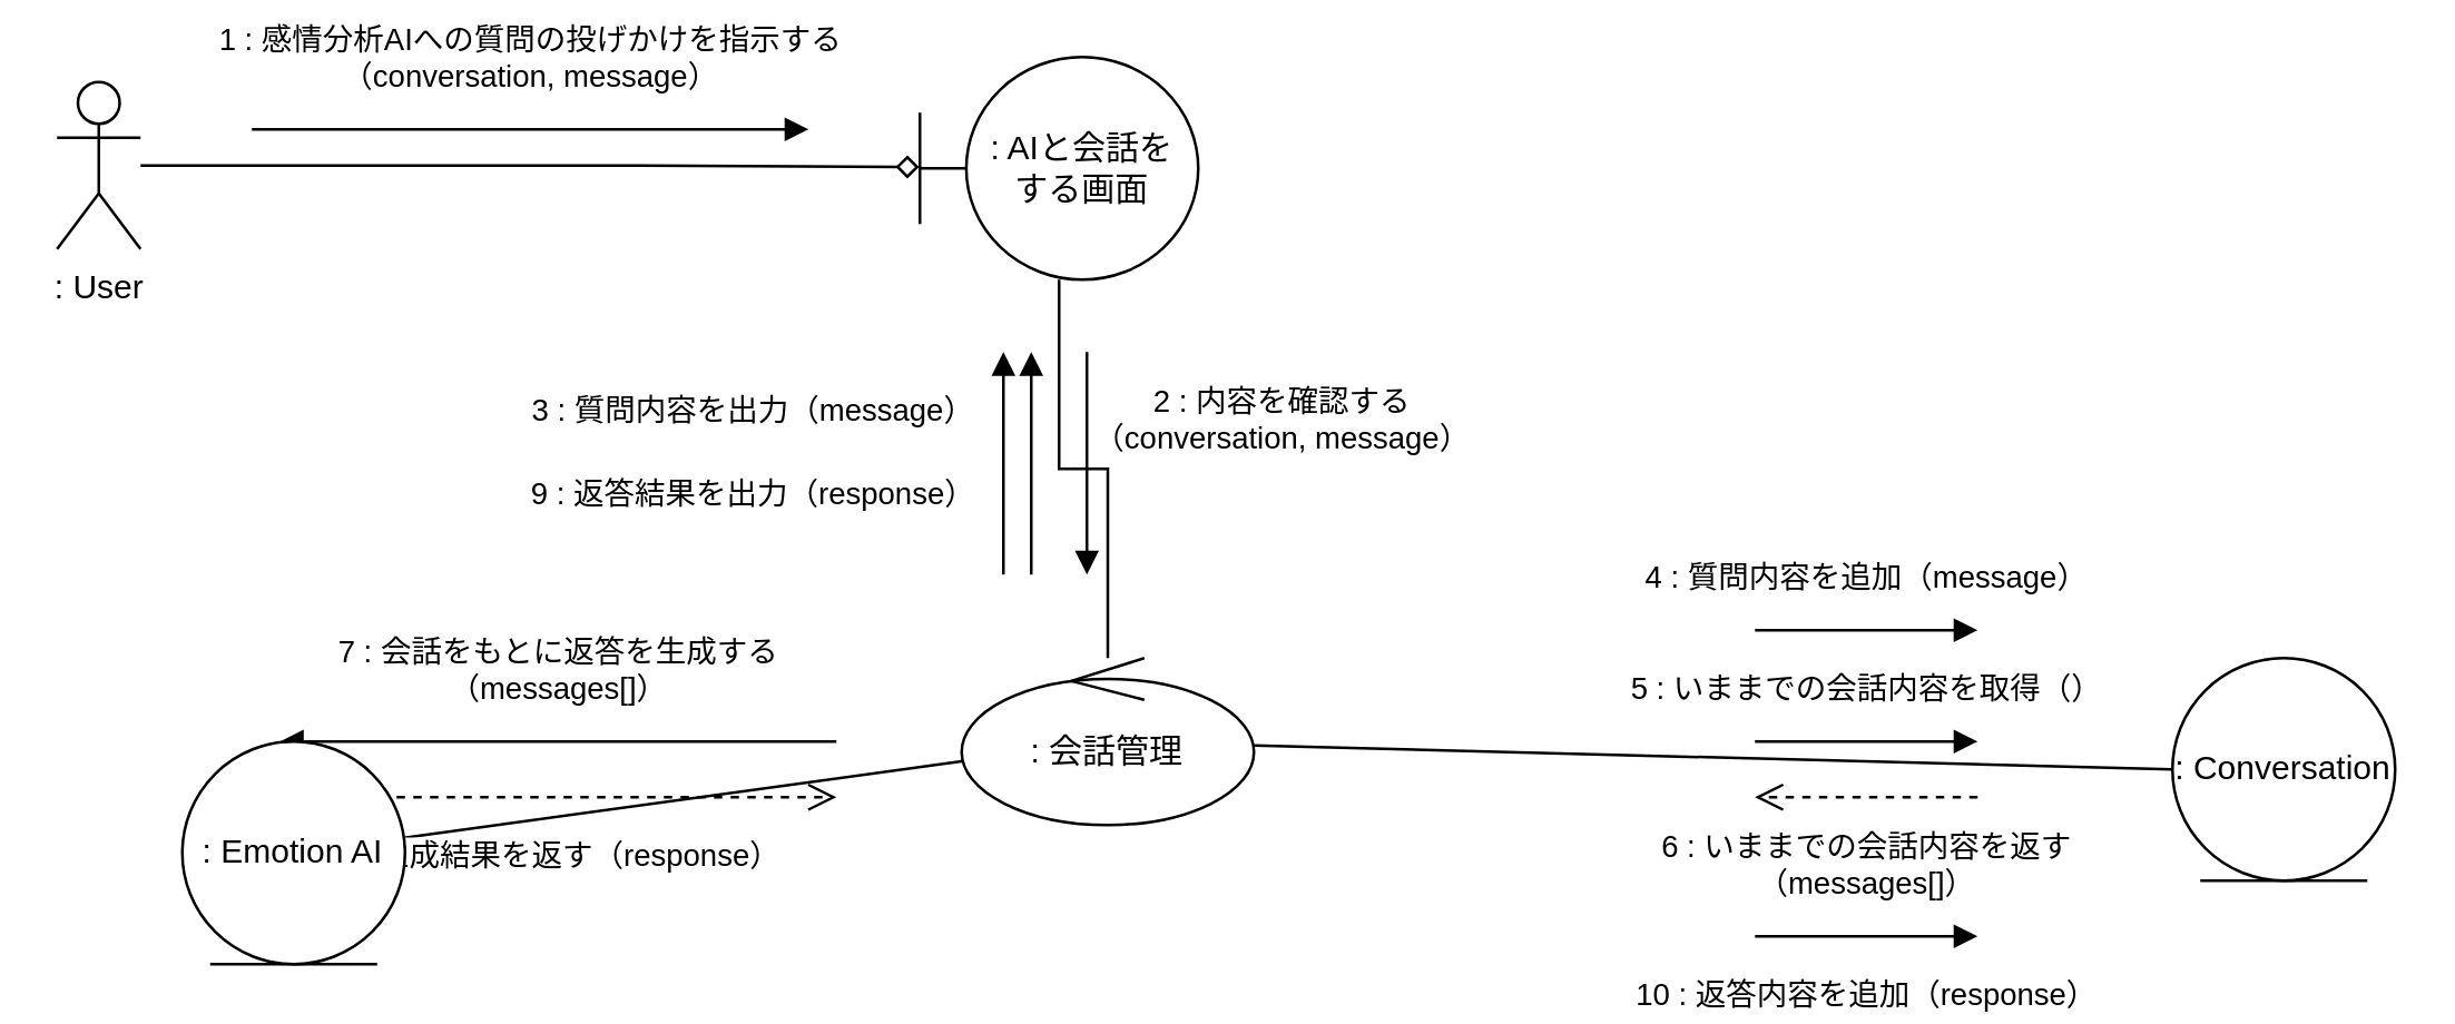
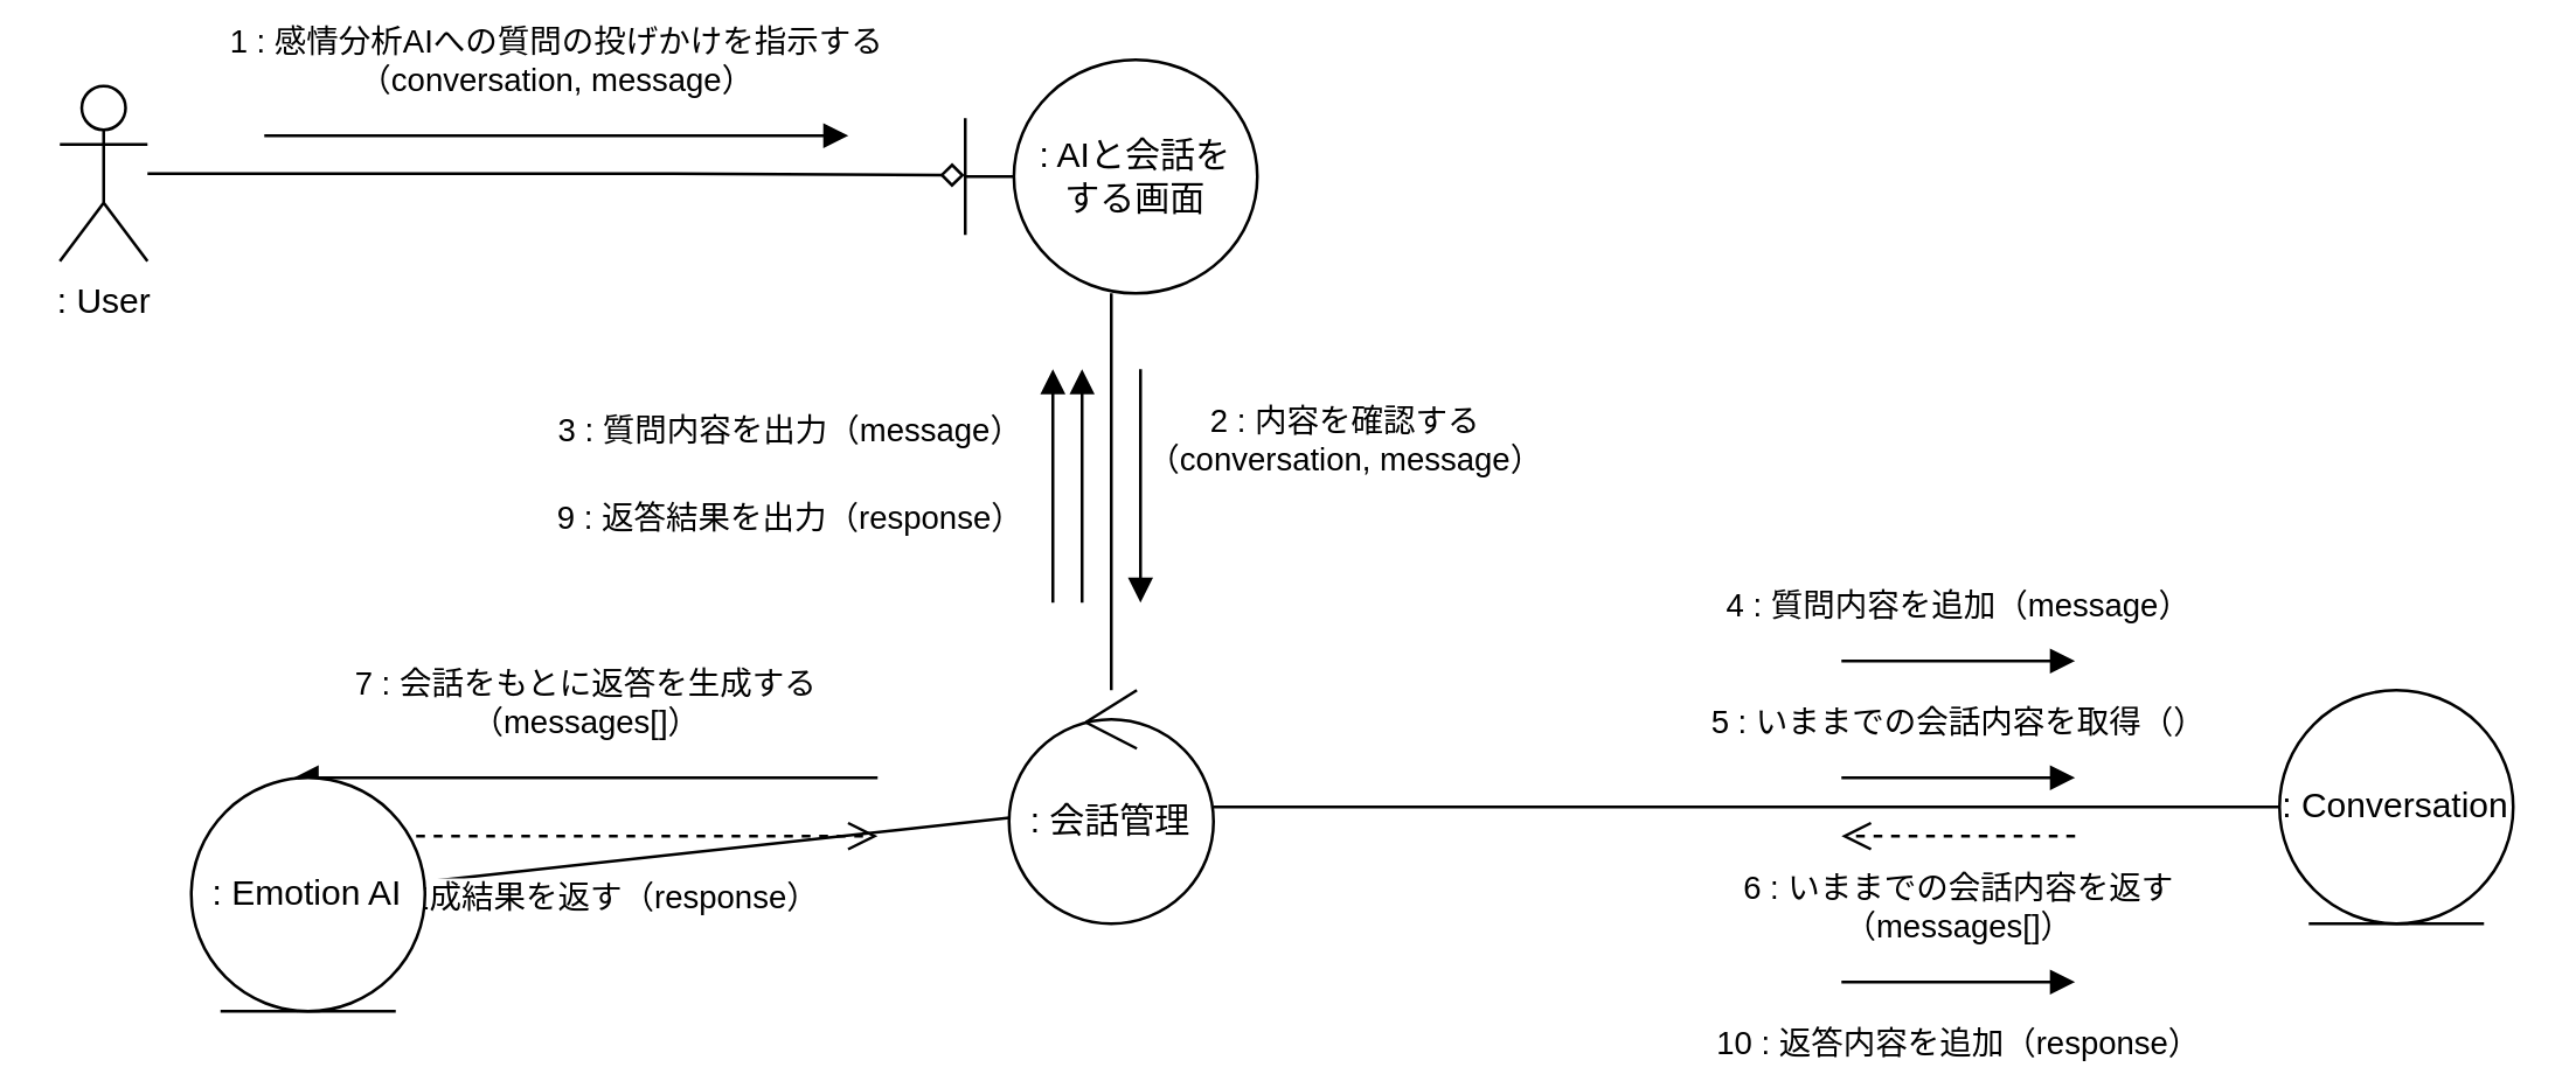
- <mxCell id="9" value=": 会話管理" style="ellipse;shape=umlControl;whiteSpace=wrap;html=1;" parent="1" vertex="1"><mxGeometry x="345" y="236" width="105" height="60" as="geometry" /></mxCell>
+ <mxCell id="9" value=": 会話管理" style="ellipse;shape=umlControl;whiteSpace=wrap;html=1;" parent="1" vertex="1"><mxGeometry x="345" y="236" width="70" height="80" as="geometry" /></mxCell>
